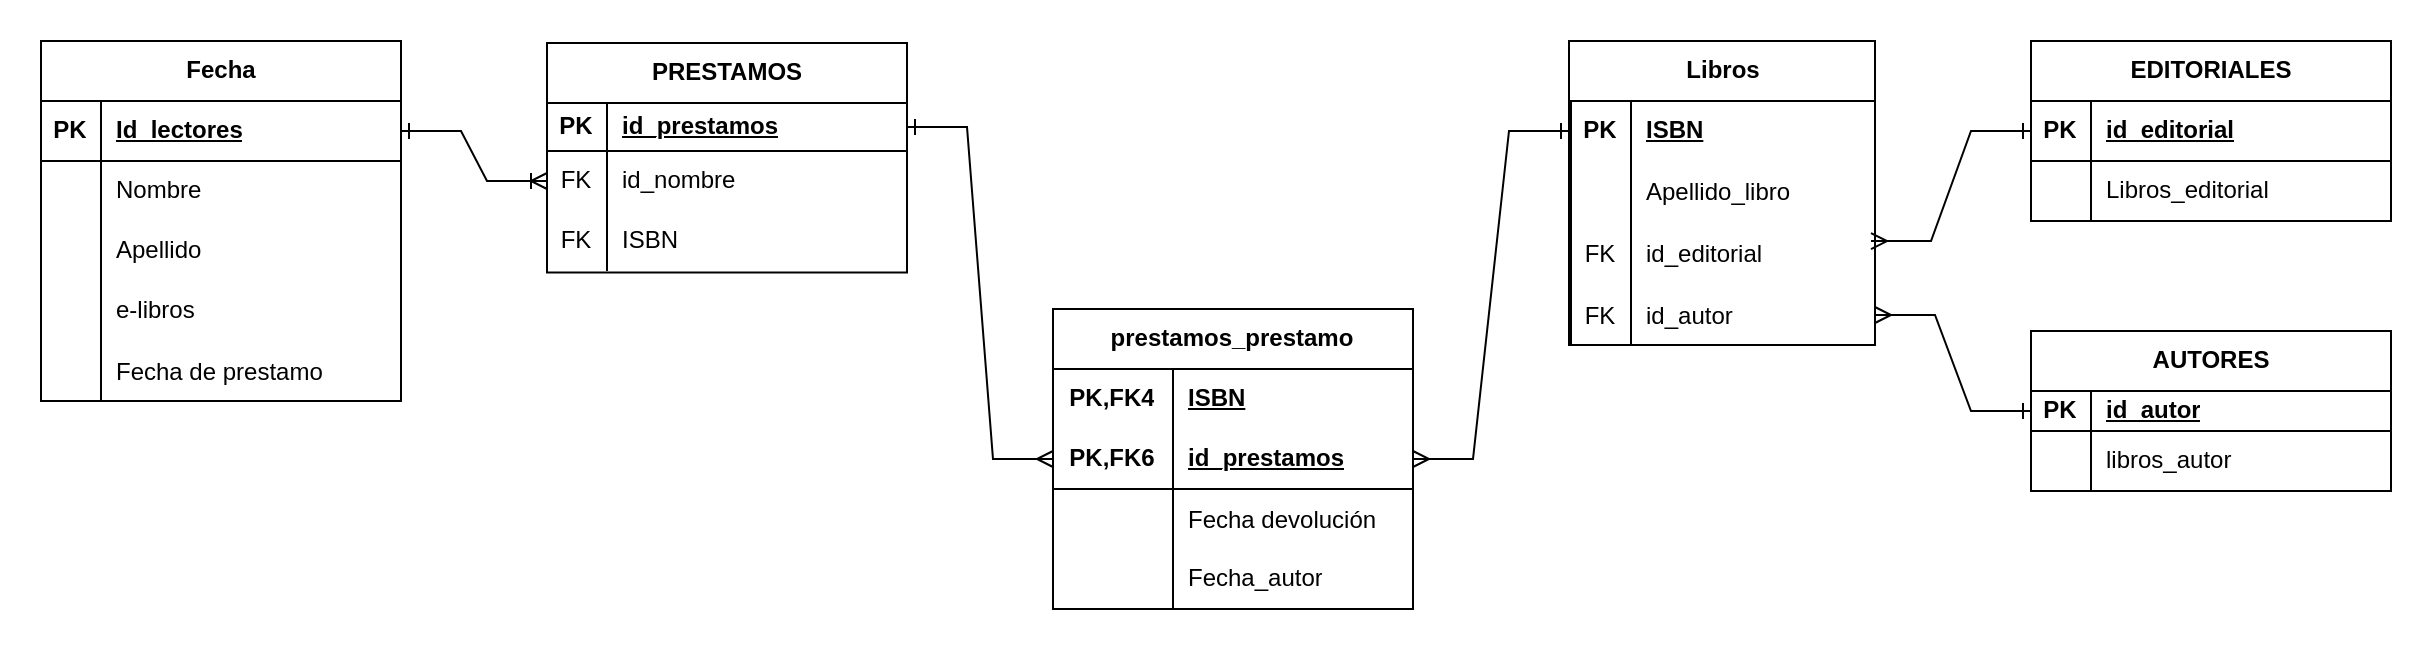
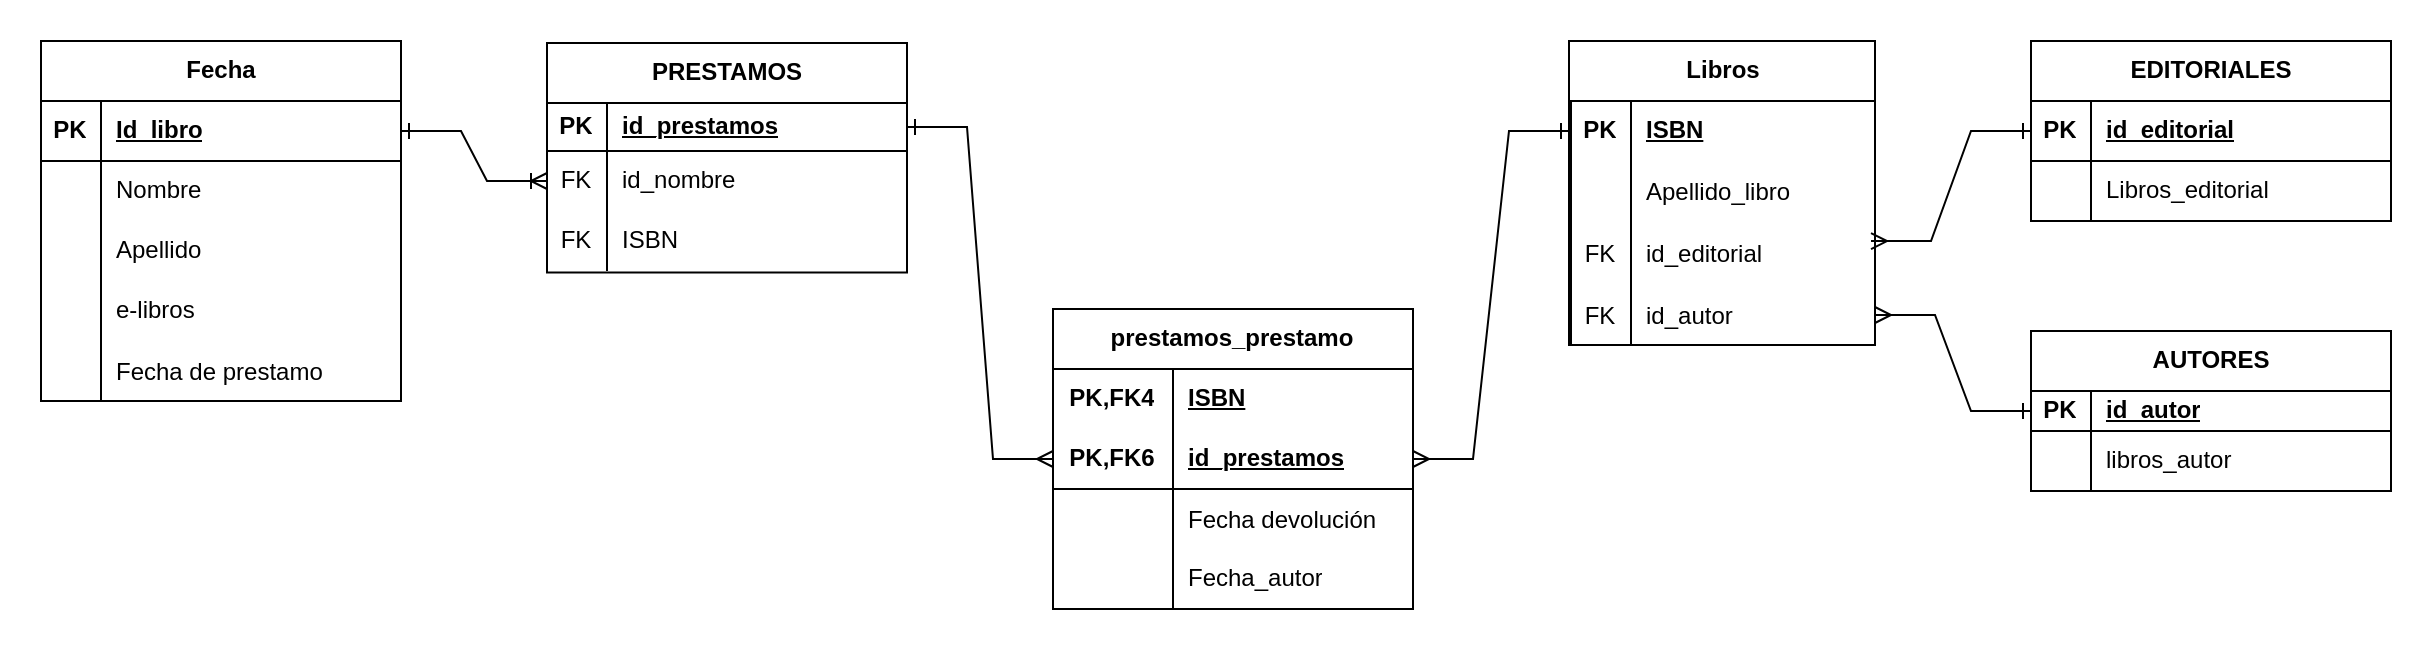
- <mxCell id="5" value="Id_lectores" style="shape=partialRectangle;connectable=0;fillColor=none;top=0;left=0;bottom=0;right=0;align=left;spacingLeft=6;fontStyle=5;overflow=hidden;whiteSpace=wrap;html=1;labelBackgroundColor=none;" parent="3" vertex="1"><mxGeometry x="30" width="150" height="30" as="geometry"><mxRectangle width="150" height="30" as="alternateBounds" /></mxGeometry></mxCell>
+ <mxCell id="5" value="Id_libro" style="shape=partialRectangle;connectable=0;fillColor=none;top=0;left=0;bottom=0;right=0;align=left;spacingLeft=6;fontStyle=5;overflow=hidden;whiteSpace=wrap;html=1;labelBackgroundColor=none;" parent="3" vertex="1"><mxGeometry x="30" width="150" height="30" as="geometry"><mxRectangle width="150" height="30" as="alternateBounds" /></mxGeometry></mxCell>
